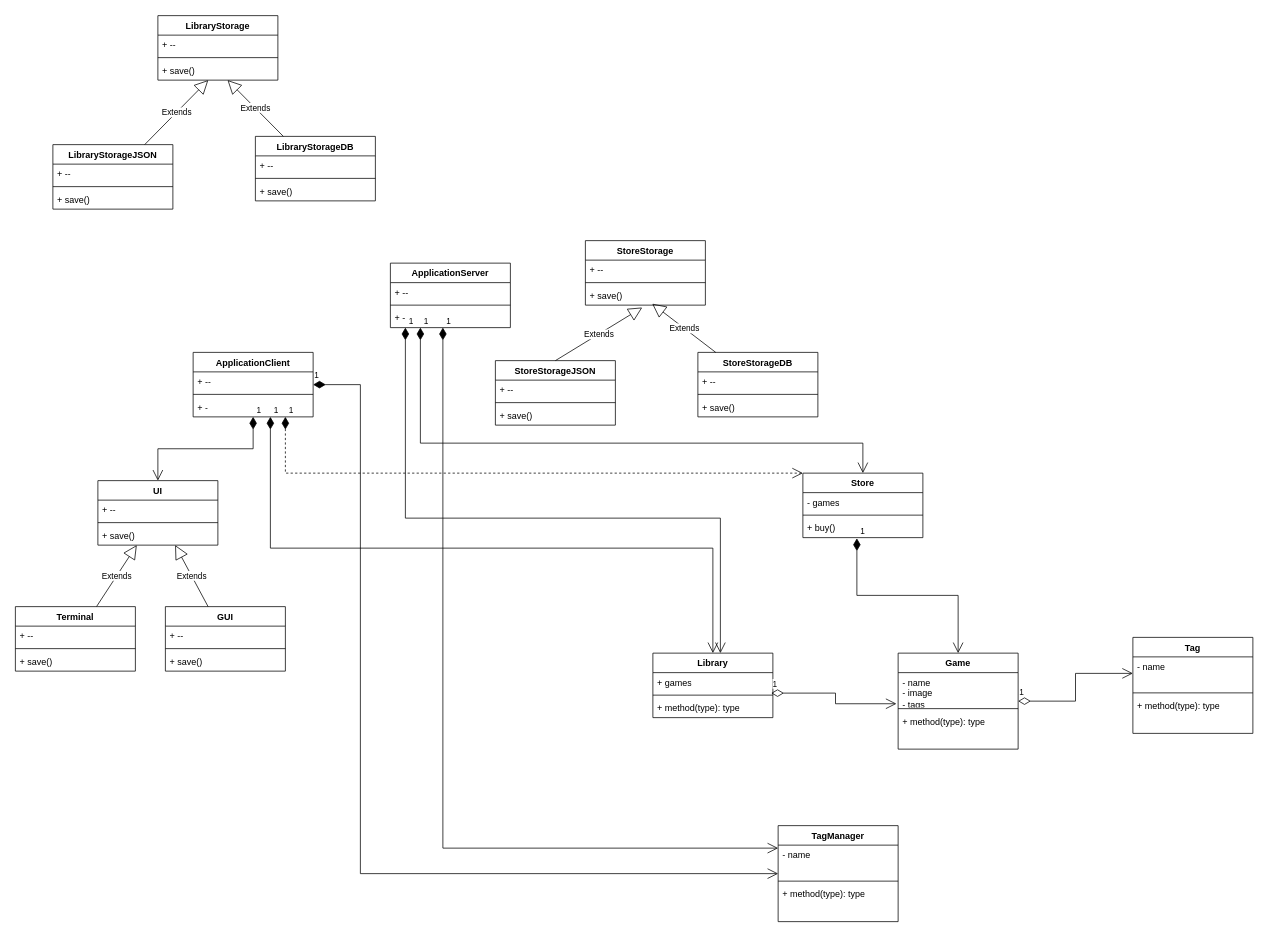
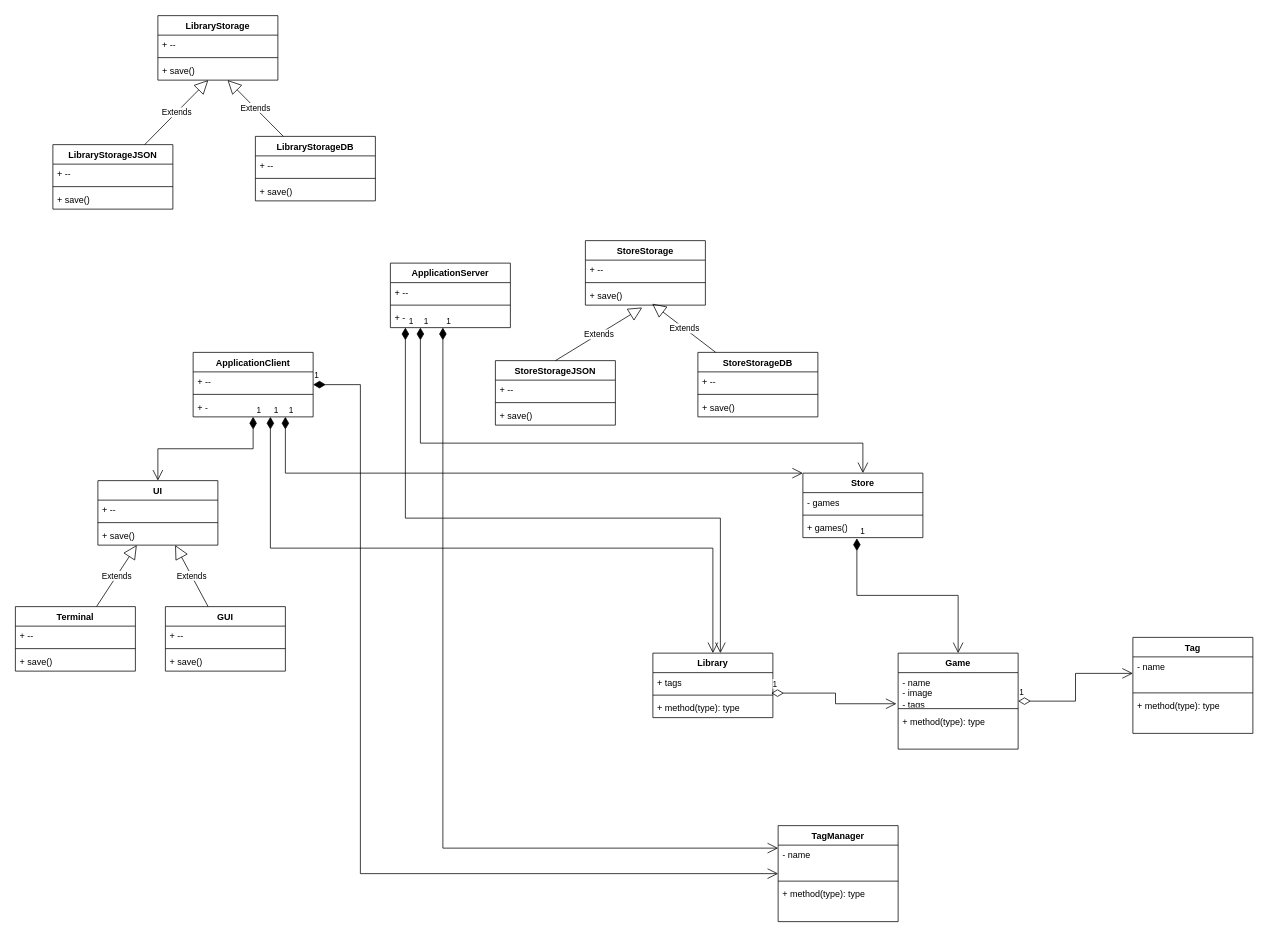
- <mxCell id="73" value="1" style="endArrow=open;html=1;endSize=12;startArrow=diamondThin;startSize=14;startFill=1;edgeStyle=orthogonalEdgeStyle;align=left;verticalAlign=bottom;rounded=0;dashed=1;" parent="1" source="53" target="34" edge="1"><mxGeometry x="-1" y="3" relative="1" as="geometry"><mxPoint x="600" y="650" as="sourcePoint" /><mxPoint x="760" y="650" as="targetPoint" /><Array as="points"><mxPoint x="380" y="630" /></Array></mxGeometry></mxCell>
+ <mxCell id="73" value="1" style="endArrow=open;html=1;endSize=12;startArrow=diamondThin;startSize=14;startFill=1;edgeStyle=orthogonalEdgeStyle;align=left;verticalAlign=bottom;rounded=0;" parent="1" source="53" target="34" edge="1"><mxGeometry x="-1" y="3" relative="1" as="geometry"><mxPoint x="600" y="650" as="sourcePoint" /><mxPoint x="760" y="650" as="targetPoint" /><Array as="points"><mxPoint x="380" y="630" /></Array></mxGeometry></mxCell>
- <mxCell id="37" value="+ buy()" style="text;strokeColor=none;fillColor=none;align=left;verticalAlign=top;spacingLeft=4;spacingRight=4;overflow=hidden;rotatable=0;points=[[0,0.5],[1,0.5]];portConstraint=eastwest;whiteSpace=wrap;html=1;" parent="34" vertex="1"><mxGeometry y="60" width="160" height="26" as="geometry" /></mxCell>
+ <mxCell id="37" value="+ games()" style="text;strokeColor=none;fillColor=none;align=left;verticalAlign=top;spacingLeft=4;spacingRight=4;overflow=hidden;rotatable=0;points=[[0,0.5],[1,0.5]];portConstraint=eastwest;whiteSpace=wrap;html=1;" parent="34" vertex="1"><mxGeometry y="60" width="160" height="26" as="geometry" /></mxCell>
- <mxCell id="3" value="+ games" style="text;strokeColor=none;fillColor=none;align=left;verticalAlign=top;spacingLeft=4;spacingRight=4;overflow=hidden;rotatable=0;points=[[0,0.5],[1,0.5]];portConstraint=eastwest;whiteSpace=wrap;html=1;" parent="2" vertex="1"><mxGeometry y="26" width="160" height="26" as="geometry" /></mxCell>
+ <mxCell id="3" value="+ tags" style="text;strokeColor=none;fillColor=none;align=left;verticalAlign=top;spacingLeft=4;spacingRight=4;overflow=hidden;rotatable=0;points=[[0,0.5],[1,0.5]];portConstraint=eastwest;whiteSpace=wrap;html=1;" parent="2" vertex="1"><mxGeometry y="26" width="160" height="26" as="geometry" /></mxCell>
